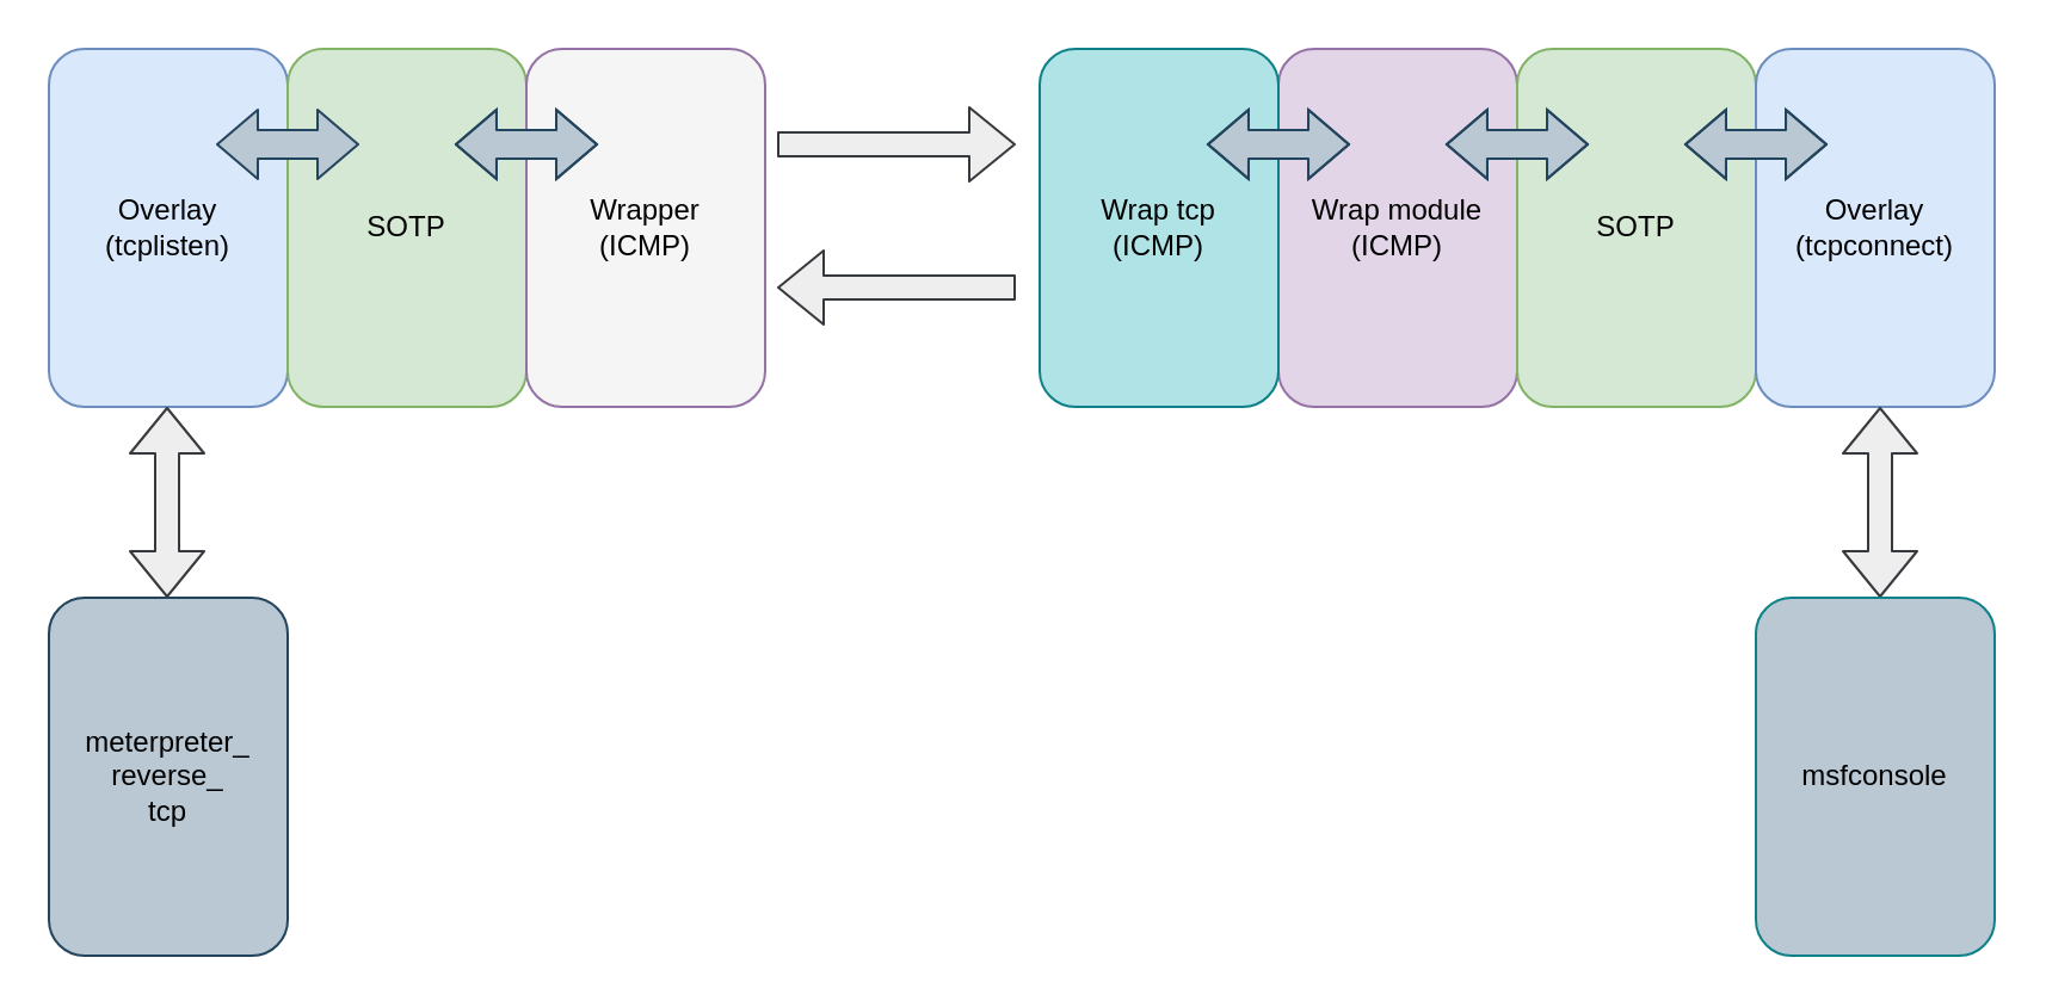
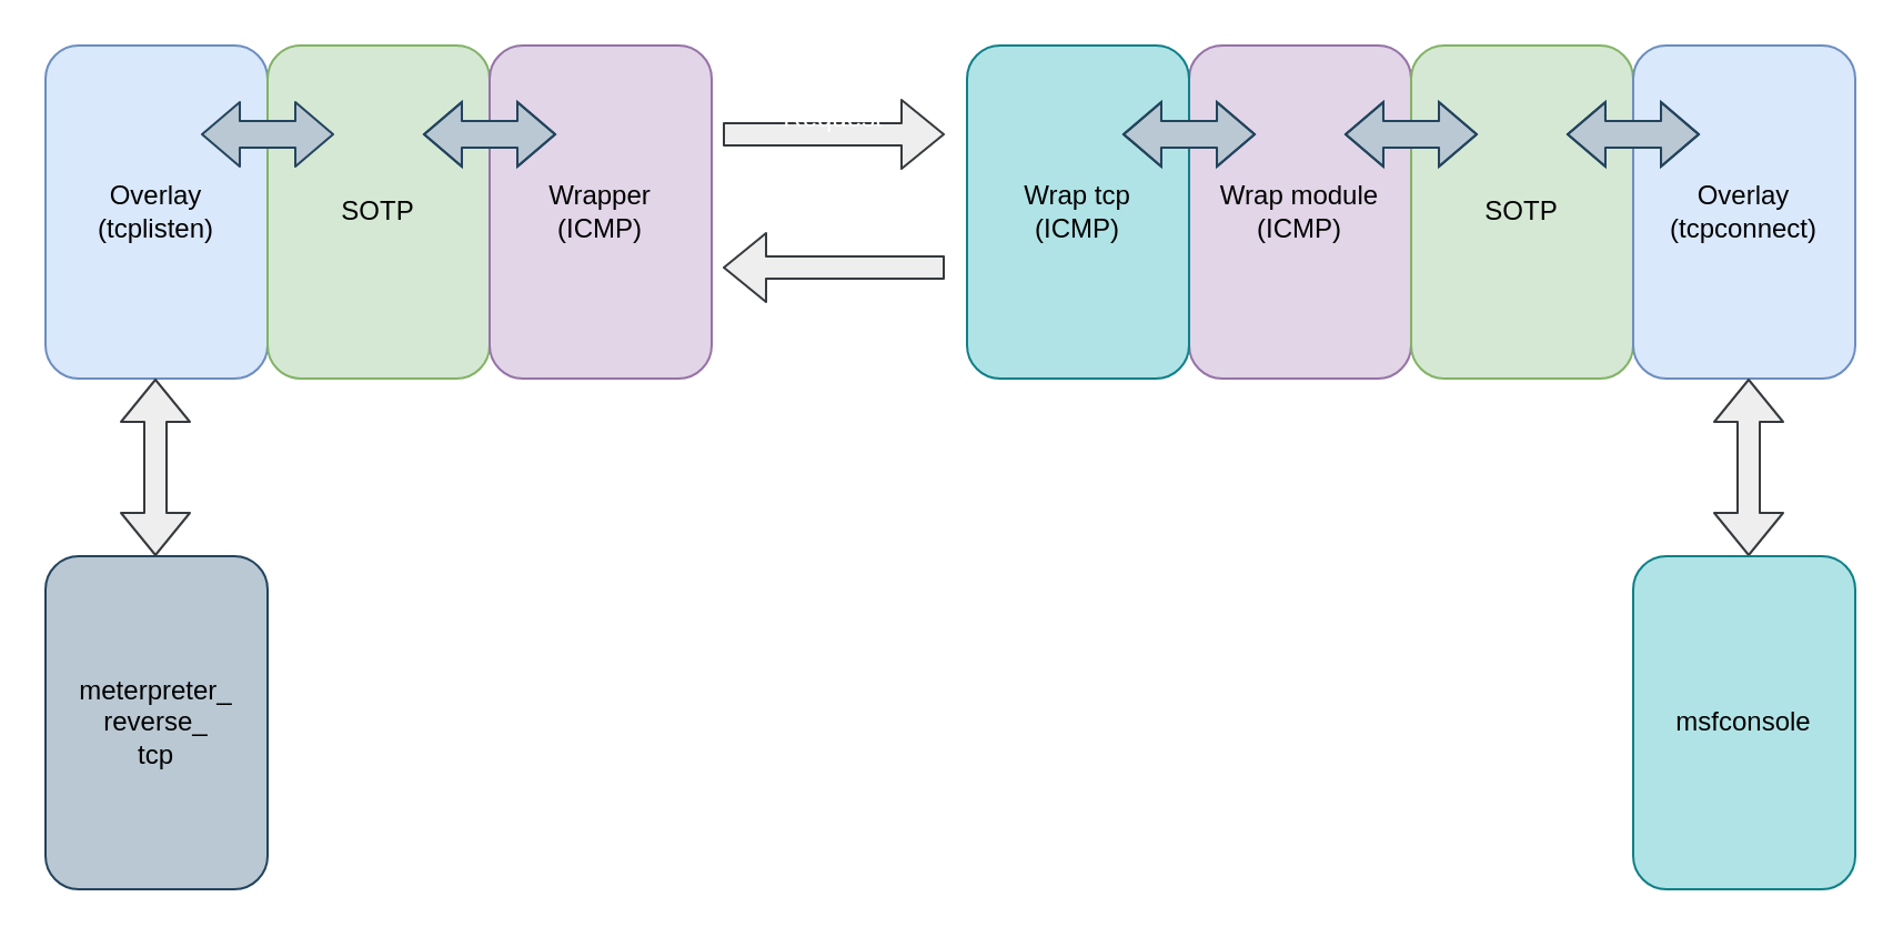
- <mxCell id="16" value="&lt;div&gt;ICMP&lt;/div&gt;&lt;div&gt;Request&lt;br&gt;&lt;/div&gt;" style="text;html=1;strokeColor=none;fillColor=none;align=center;verticalAlign=middle;whiteSpace=wrap;rounded=0;fontColor=#FFFFFF;" parent="1" vertex="1"><mxGeometry x="355" y="20" width="40" height="20" as="geometry" /></mxCell>
+ <mxCell id="16" value="&lt;div&gt;ICMP&lt;/div&gt;&lt;div&gt;Request&lt;br&gt;&lt;/div&gt;" style="text;html=1;strokeColor=none;fillColor=none;align=center;verticalAlign=middle;whiteSpace=wrap;rounded=0;fontColor=#FFFFFF;" parent="1" vertex="1"><mxGeometry x="355" y="35" width="40" height="20" as="geometry" /></mxCell>
- <mxCell id="4" value="Wrapper&lt;br&gt;(ICMP)" style="rounded=1;whiteSpace=wrap;html=1;fillColor=#f5f5f5;strokeColor=#9673a6;" parent="1" vertex="1"><mxGeometry x="220" y="20" width="100" height="150" as="geometry" /></mxCell>
+ <mxCell id="4" value="Wrapper&lt;br&gt;(ICMP)" style="rounded=1;whiteSpace=wrap;html=1;fillColor=#e1d5e7;strokeColor=#9673a6;" parent="1" vertex="1"><mxGeometry x="220" y="20" width="100" height="150" as="geometry" /></mxCell>
- <mxCell id="20" value="msfconsole" style="rounded=1;whiteSpace=wrap;html=1;fillColor=#bac8d3;strokeColor=#0e8088;" parent="1" vertex="1"><mxGeometry x="735" y="250" width="100" height="150" as="geometry" /></mxCell>
+ <mxCell id="20" value="msfconsole" style="rounded=1;whiteSpace=wrap;html=1;fillColor=#b0e3e6;strokeColor=#0e8088;" parent="1" vertex="1"><mxGeometry x="735" y="250" width="100" height="150" as="geometry" /></mxCell>
